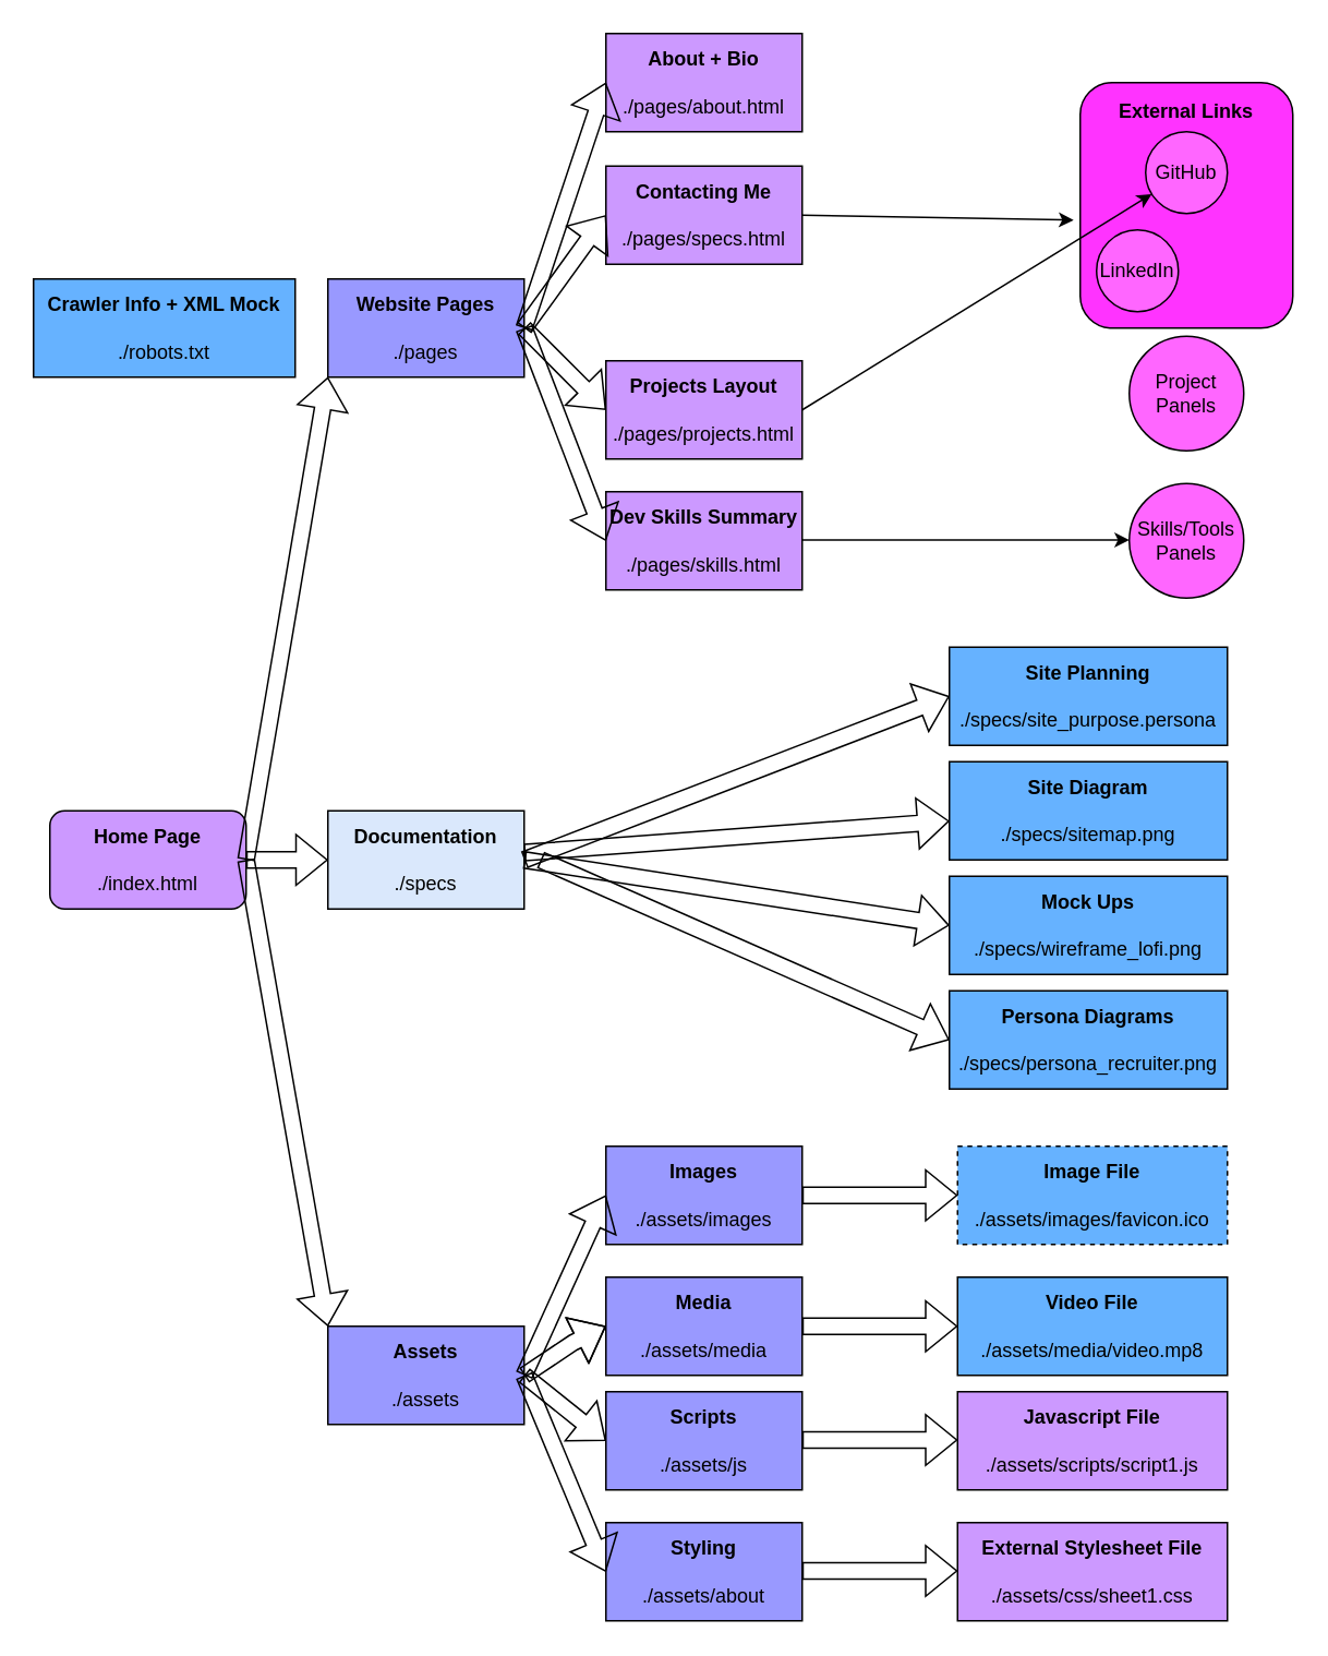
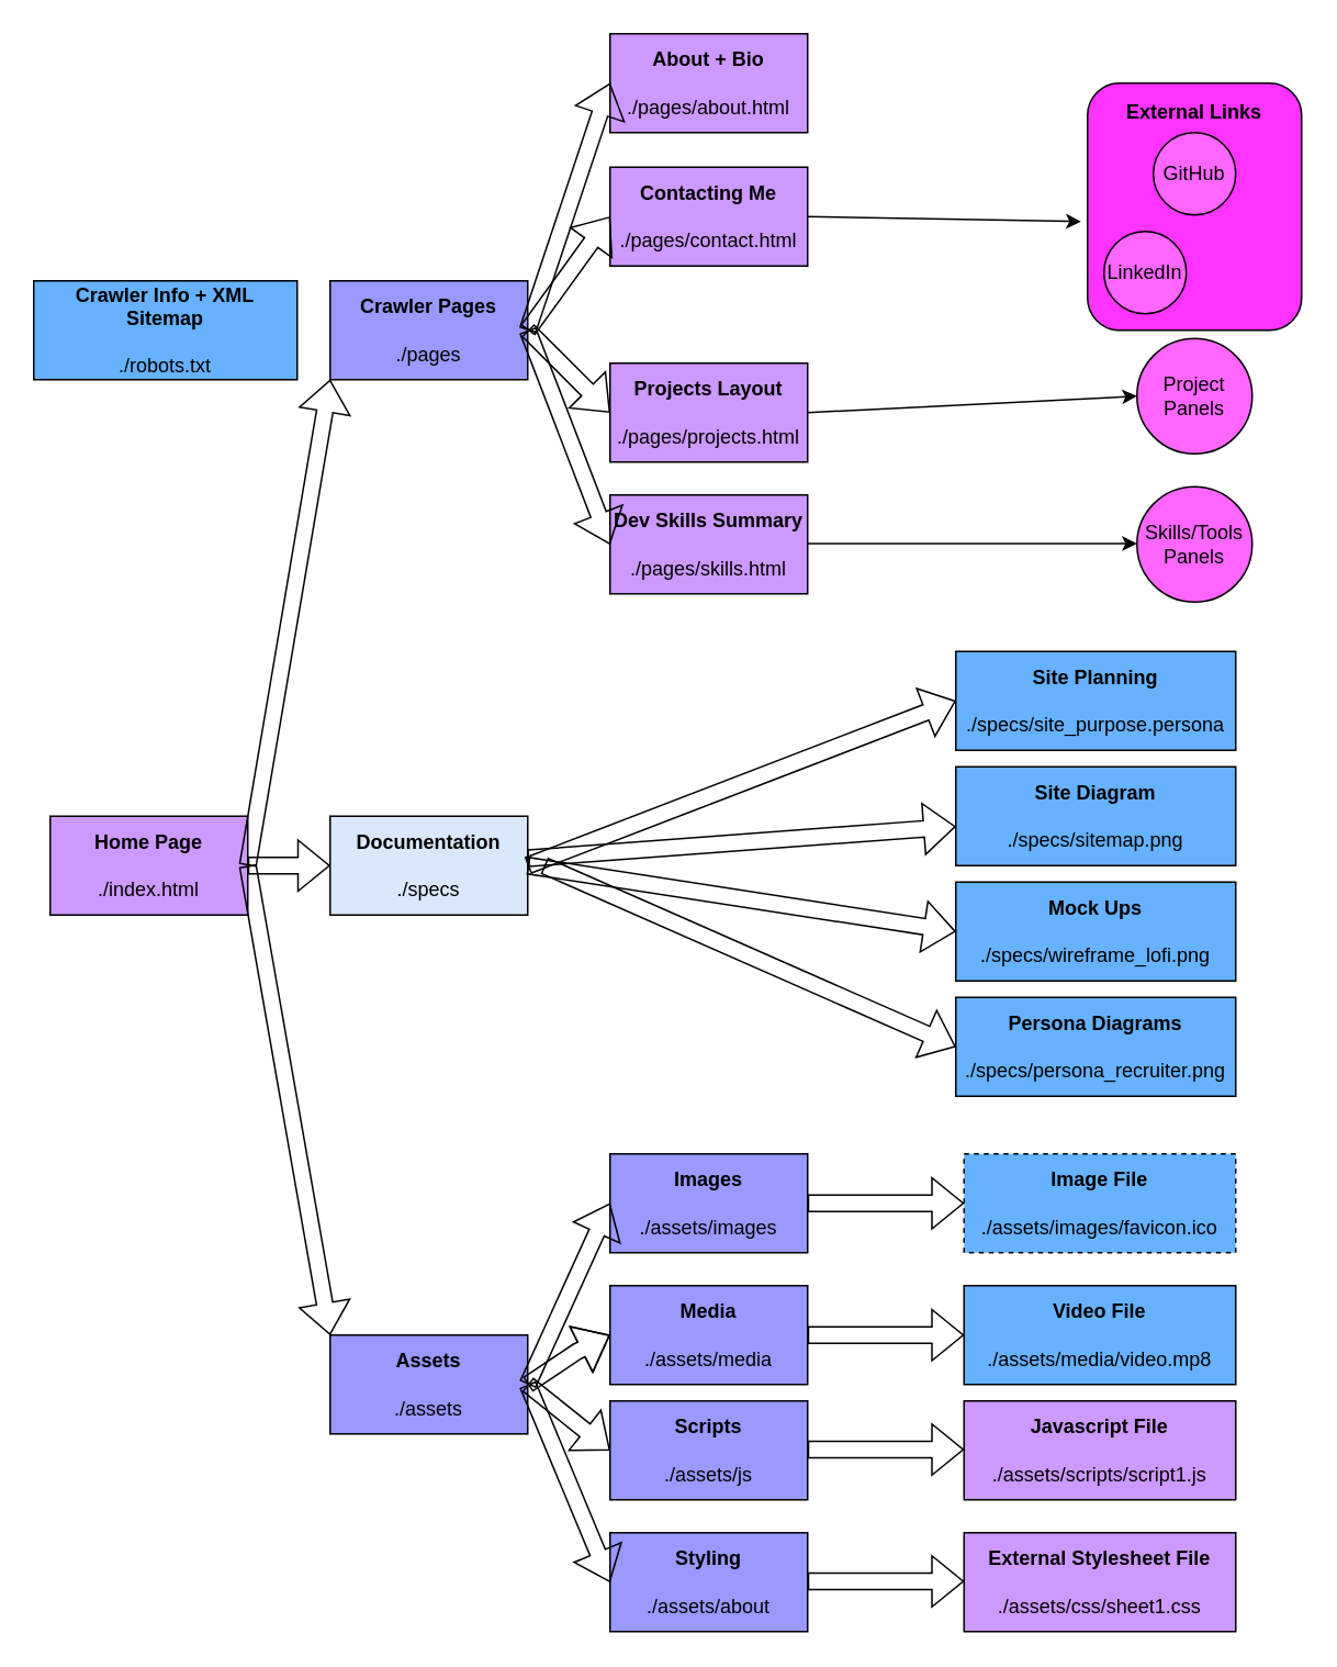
- <mxCell id="12" value="&lt;div&gt;&lt;b&gt;Contacting Me&lt;br&gt;&lt;/b&gt;&lt;/div&gt;&lt;div&gt;&lt;b&gt;&lt;br&gt;&lt;/b&gt;&lt;/div&gt;&lt;div&gt;./pages/specs.html&lt;/div&gt;" style="rounded=0;whiteSpace=wrap;html=1;fillColor=#CC99FF;" parent="1" vertex="1"><mxGeometry x="370" y="101" width="120" height="60" as="geometry" /></mxCell>
+ <mxCell id="12" value="&lt;div&gt;&lt;b&gt;Contacting Me&lt;br&gt;&lt;/b&gt;&lt;/div&gt;&lt;div&gt;&lt;b&gt;&lt;br&gt;&lt;/b&gt;&lt;/div&gt;&lt;div&gt;./pages/contact.html&lt;/div&gt;" style="rounded=0;whiteSpace=wrap;html=1;fillColor=#CC99FF;" parent="1" vertex="1"><mxGeometry x="370" y="101" width="120" height="60" as="geometry" /></mxCell>
- <mxCell id="41" value="" style="endArrow=classic;html=1;rounded=0;exitX=1;exitY=0.5;exitDx=0;exitDy=0;" parent="1" source="15" target="16" edge="1"><mxGeometry width="50" height="50" relative="1" as="geometry"><mxPoint x="560" y="280" as="sourcePoint" /><mxPoint x="610" y="230" as="targetPoint" /></mxGeometry></mxCell>
+ <mxCell id="41" value="" style="endArrow=classic;html=1;rounded=0;entryX=0;entryY=0.5;entryDx=0;entryDy=0;exitX=1;exitY=0.5;exitDx=0;exitDy=0;" parent="1" source="15" target="18" edge="1"><mxGeometry width="50" height="50" relative="1" as="geometry"><mxPoint x="560" y="280" as="sourcePoint" /><mxPoint x="610" y="230" as="targetPoint" /></mxGeometry></mxCell>
- <mxCell id="5" value="&lt;div&gt;&lt;b&gt;Crawler Info + XML Mock&lt;/b&gt;&lt;/div&gt;&lt;div&gt;&lt;b&gt;&lt;br&gt;&lt;/b&gt;&lt;/div&gt;&lt;div&gt;./robots.txt&lt;/div&gt;" style="rounded=0;whiteSpace=wrap;html=1;fillColor=#66B2FF;" parent="1" vertex="1"><mxGeometry x="20" y="170" width="160" height="60" as="geometry" /></mxCell>
+ <mxCell id="5" value="&lt;div&gt;&lt;b&gt;Crawler Info + XML Sitemap&lt;/b&gt;&lt;/div&gt;&lt;div&gt;&lt;b&gt;&lt;br&gt;&lt;/b&gt;&lt;/div&gt;&lt;div&gt;./robots.txt&lt;/div&gt;" style="rounded=0;whiteSpace=wrap;html=1;fillColor=#66B2FF;" parent="1" vertex="1"><mxGeometry x="20" y="170" width="160" height="60" as="geometry" /></mxCell>
- <mxCell id="8" value="&lt;div&gt;&lt;b&gt;Website Pages&lt;br&gt;&lt;/b&gt;&lt;/div&gt;&lt;div&gt;&lt;b&gt;&lt;br&gt;&lt;/b&gt;&lt;/div&gt;&lt;div&gt;./pages&lt;/div&gt;" style="rounded=0;whiteSpace=wrap;html=1;fillColor=#9999FF;" parent="1" vertex="1"><mxGeometry x="200" y="170" width="120" height="60" as="geometry" /></mxCell>
+ <mxCell id="8" value="&lt;div&gt;&lt;b&gt;Crawler Pages&lt;br&gt;&lt;/b&gt;&lt;/div&gt;&lt;div&gt;&lt;b&gt;&lt;br&gt;&lt;/b&gt;&lt;/div&gt;&lt;div&gt;./pages&lt;/div&gt;" style="rounded=0;whiteSpace=wrap;html=1;fillColor=#9999FF;" parent="1" vertex="1"><mxGeometry x="200" y="170" width="120" height="60" as="geometry" /></mxCell>
- <mxCell id="3" value="&lt;div&gt;&lt;b&gt;Home Page&lt;/b&gt;&lt;/div&gt;&lt;div&gt;&lt;b&gt;&lt;br&gt;&lt;/b&gt;&lt;/div&gt;&lt;div&gt;./index.html&lt;/div&gt;" style="whiteSpace=wrap;html=1;fillColor=#CC99FF;rounded=1;" parent="1" vertex="1"><mxGeometry x="30" y="495" width="120" height="60" as="geometry" /></mxCell>
+ <mxCell id="3" value="&lt;div&gt;&lt;b&gt;Home Page&lt;/b&gt;&lt;/div&gt;&lt;div&gt;&lt;b&gt;&lt;br&gt;&lt;/b&gt;&lt;/div&gt;&lt;div&gt;./index.html&lt;/div&gt;" style="rounded=0;whiteSpace=wrap;html=1;fillColor=#CC99FF;" parent="1" vertex="1"><mxGeometry x="30" y="495" width="120" height="60" as="geometry" /></mxCell>
